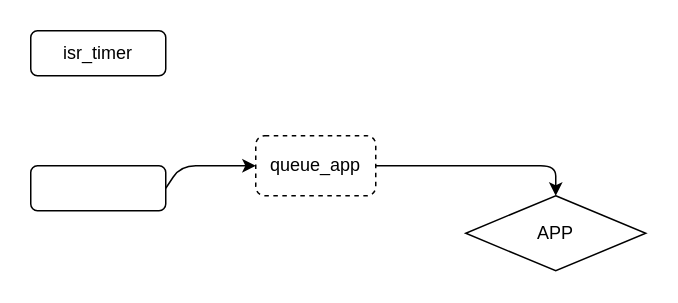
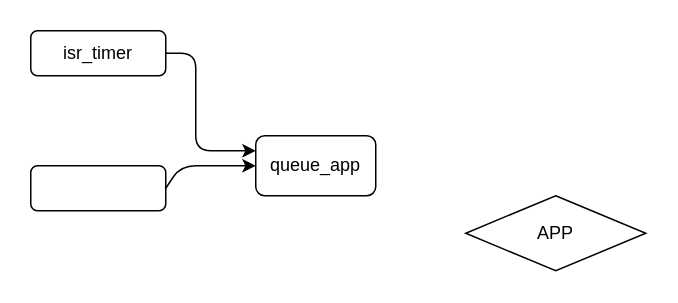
+ <mxCell id="5" style="edgeStyle=none;html=1;exitX=1;exitY=0.5;exitDx=0;exitDy=0;entryX=0;entryY=0.25;entryDx=0;entryDy=0;" edge="1" parent="1" source="6" target="4"><mxGeometry relative="1" as="geometry"><Array as="points"><mxPoint x="130" y="35" /><mxPoint x="130" y="100" /></Array></mxGeometry></mxCell>
- <mxCell id="4" value="queue_app" style="rounded=1;whiteSpace=wrap;html=1;dashed=1;" vertex="1" parent="1"><mxGeometry x="170" y="90" width="80" height="40" as="geometry" /></mxCell>
+ <mxCell id="4" value="queue_app" style="rounded=1;whiteSpace=wrap;html=1;" vertex="1" parent="1"><mxGeometry x="170" y="90" width="80" height="40" as="geometry" /></mxCell>
- <mxCell id="3" style="edgeStyle=none;html=1;entryX=0.5;entryY=0;entryDx=0;entryDy=0;" edge="1" parent="1" source="4" target="2"><mxGeometry relative="1" as="geometry"><Array as="points"><mxPoint x="370" y="110" /></Array></mxGeometry></mxCell>
